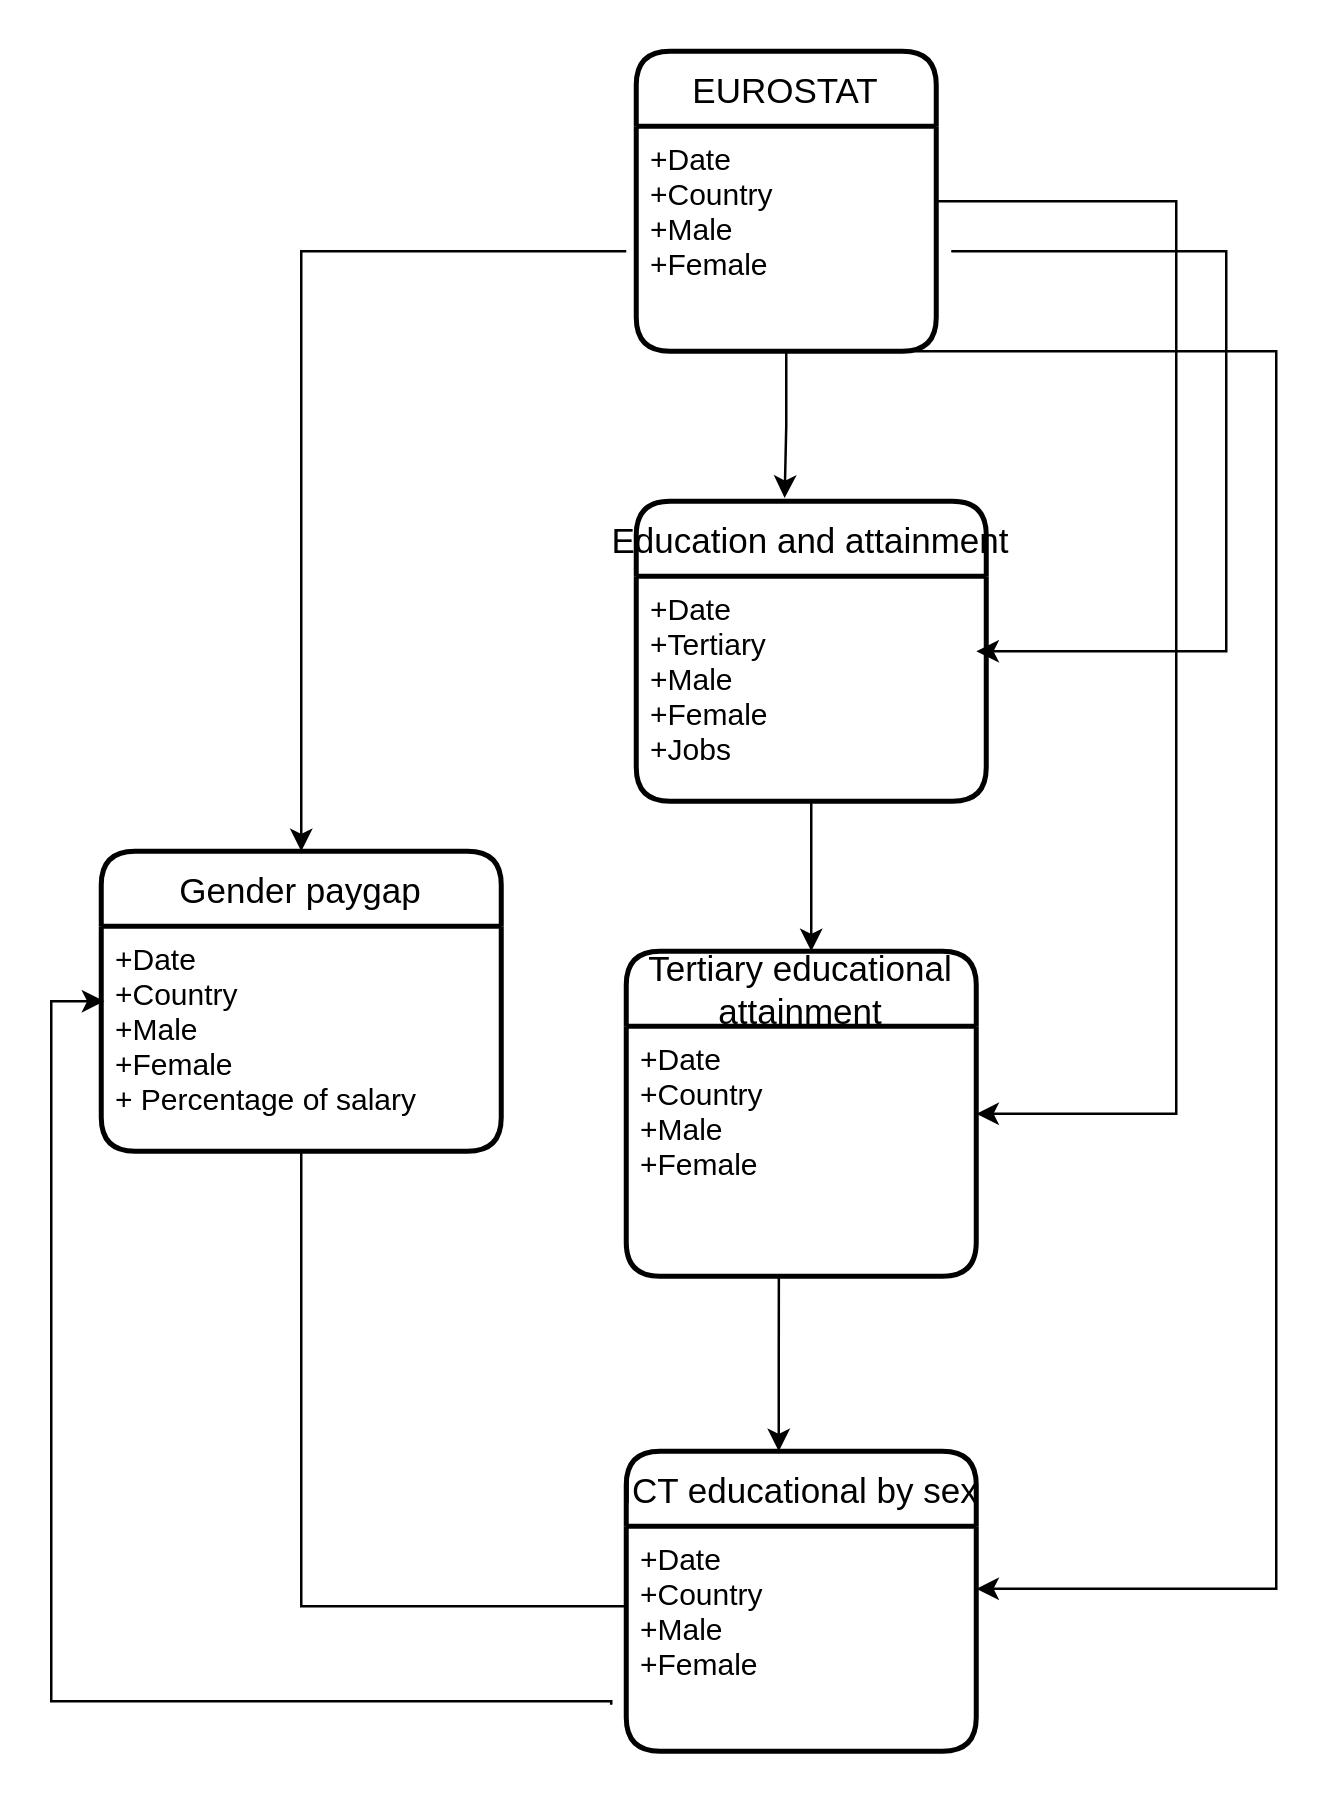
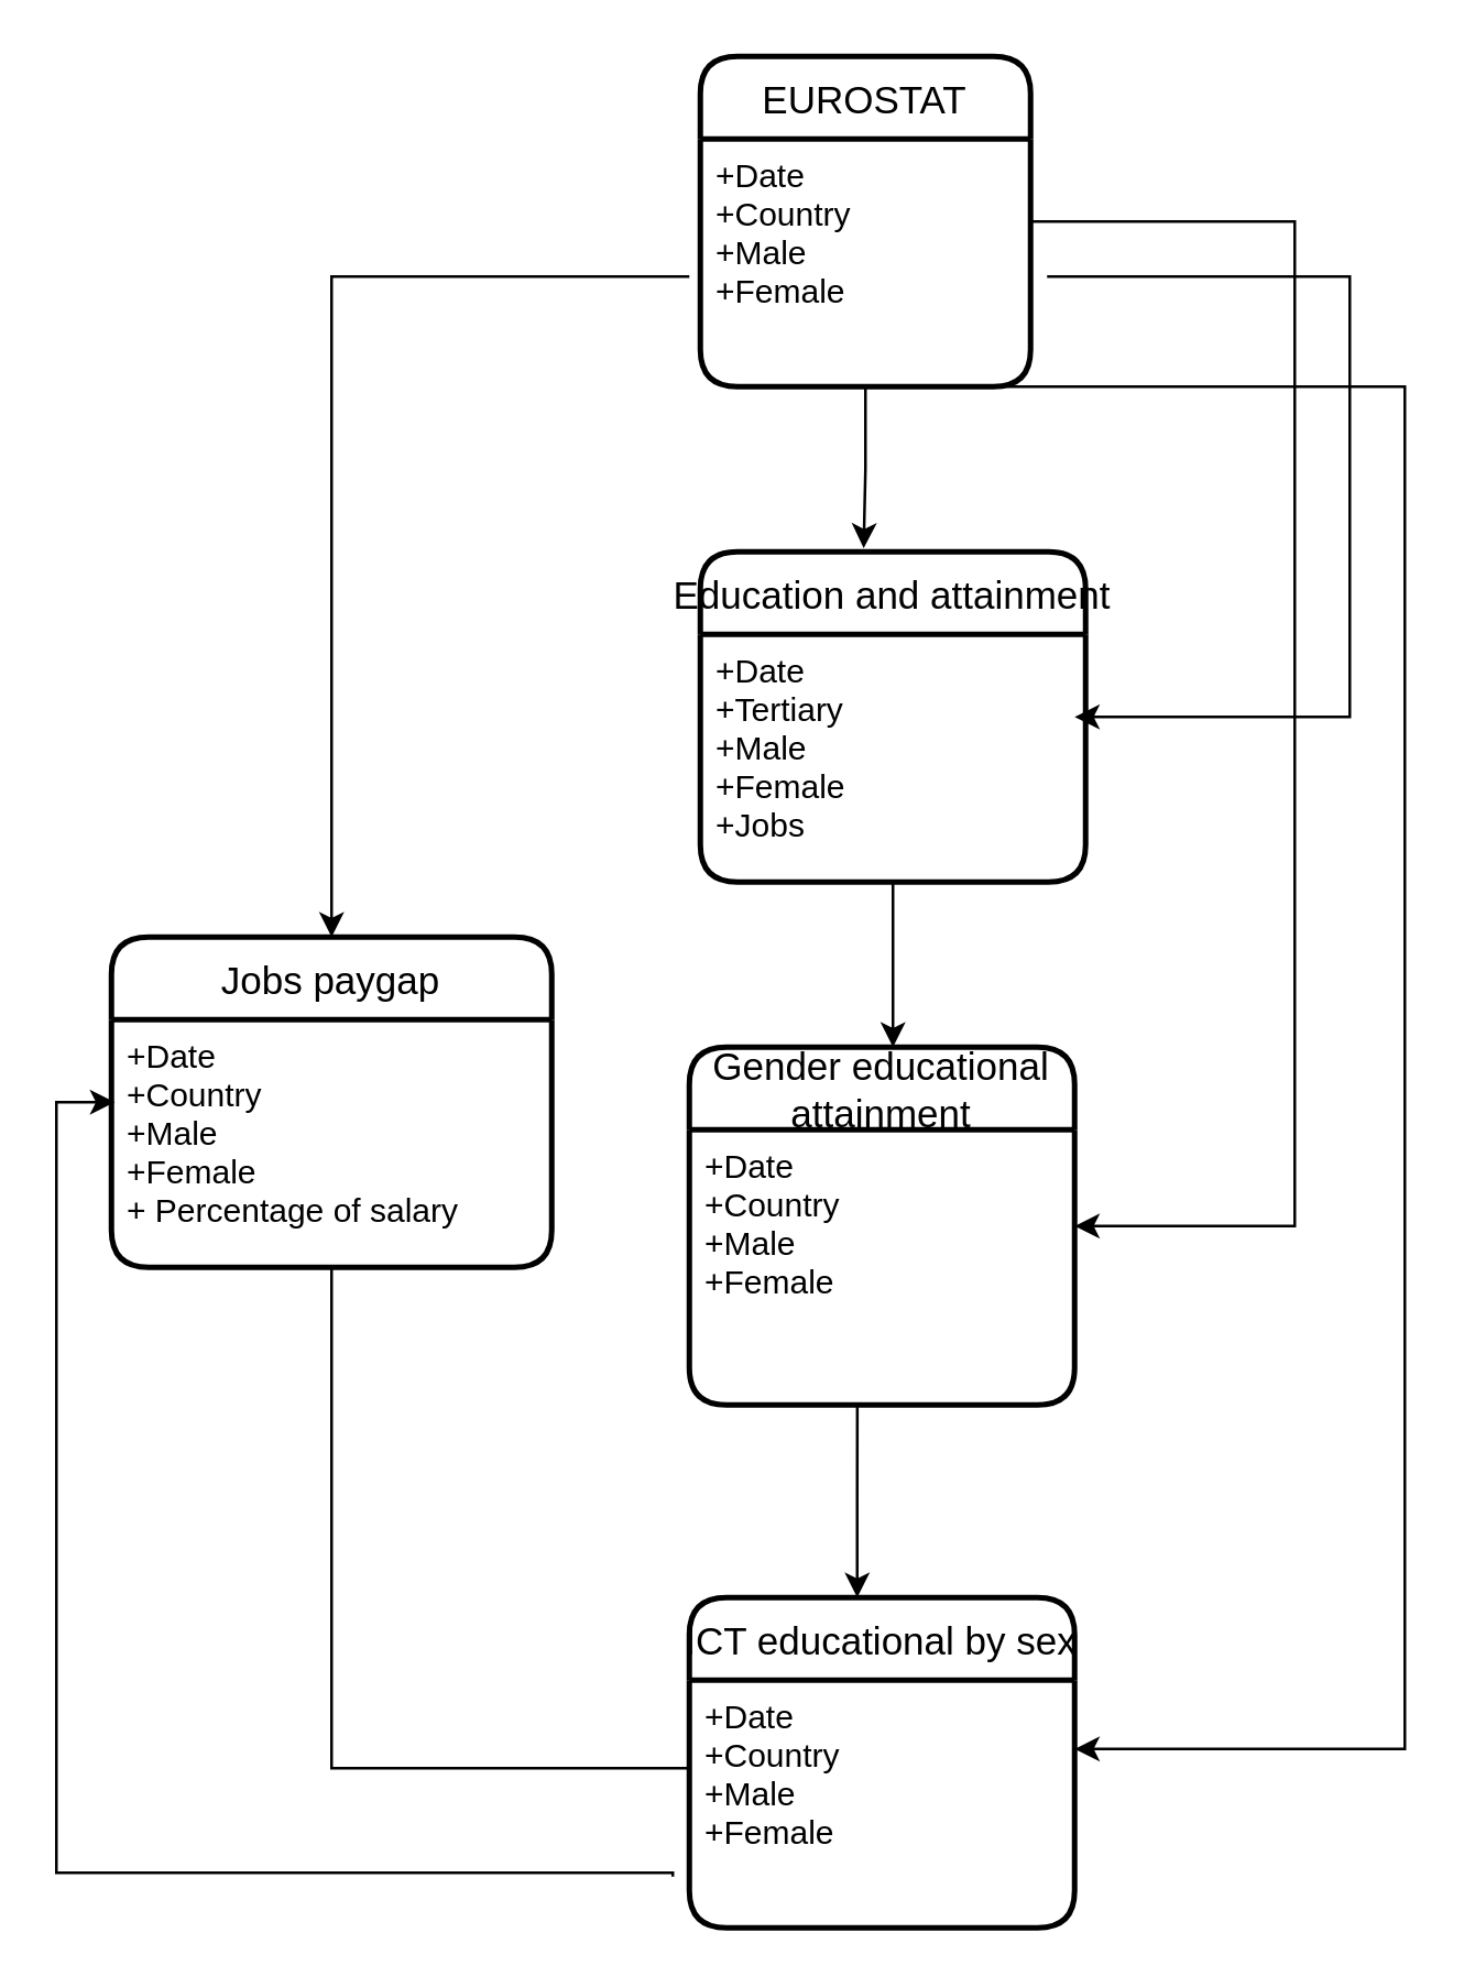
- <mxCell id="14" value="Gender paygap" style="swimlane;childLayout=stackLayout;horizontal=1;startSize=30;horizontalStack=0;rounded=1;fontSize=14;fontStyle=0;strokeWidth=2;resizeParent=0;resizeLast=1;shadow=0;dashed=0;align=center;" vertex="1" parent="1"><mxGeometry x="40" y="340" width="160" height="120" as="geometry" /></mxCell>
+ <mxCell id="14" value="Jobs paygap" style="swimlane;childLayout=stackLayout;horizontal=1;startSize=30;horizontalStack=0;rounded=1;fontSize=14;fontStyle=0;strokeWidth=2;resizeParent=0;resizeLast=1;shadow=0;dashed=0;align=center;" vertex="1" parent="1"><mxGeometry x="40" y="340" width="160" height="120" as="geometry" /></mxCell>
- <mxCell id="8" value="Tertiary educational &#10;attainment" style="swimlane;childLayout=stackLayout;horizontal=1;startSize=30;horizontalStack=0;rounded=1;fontSize=14;fontStyle=0;strokeWidth=2;resizeParent=0;resizeLast=1;shadow=0;dashed=0;align=center;" vertex="1" parent="1"><mxGeometry x="250" y="380" width="140" height="130" as="geometry" /></mxCell>
+ <mxCell id="8" value="Gender educational &#10;attainment" style="swimlane;childLayout=stackLayout;horizontal=1;startSize=30;horizontalStack=0;rounded=1;fontSize=14;fontStyle=0;strokeWidth=2;resizeParent=0;resizeLast=1;shadow=0;dashed=0;align=center;" vertex="1" parent="1"><mxGeometry x="250" y="380" width="140" height="130" as="geometry" /></mxCell>
